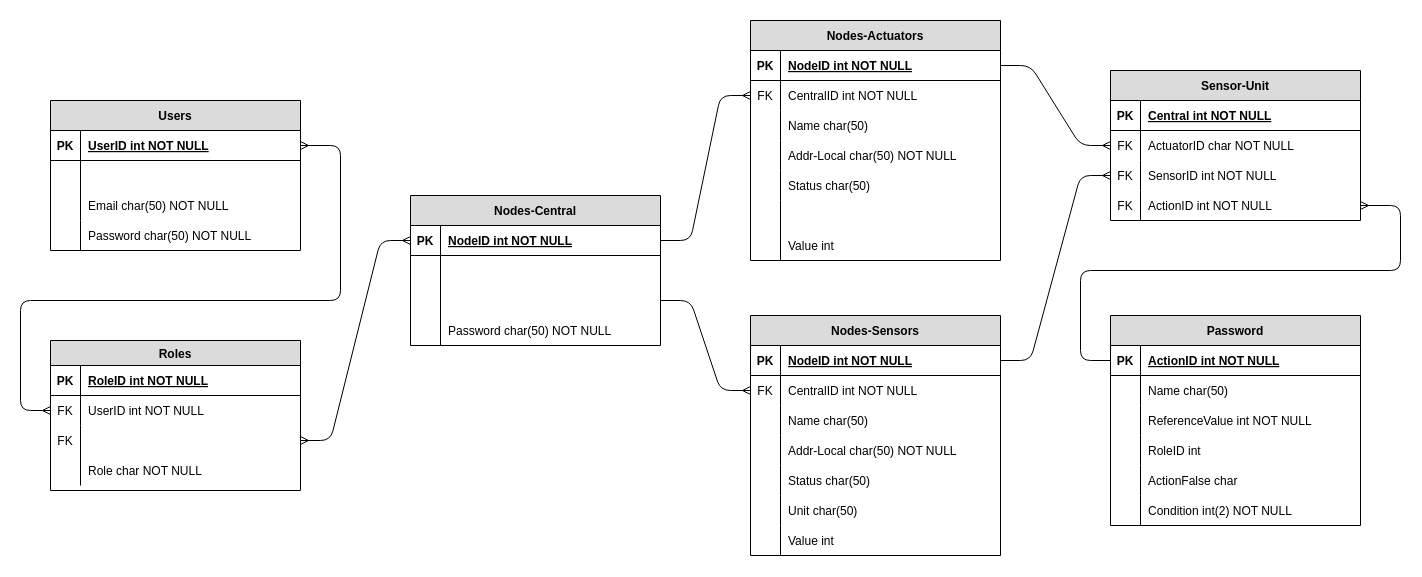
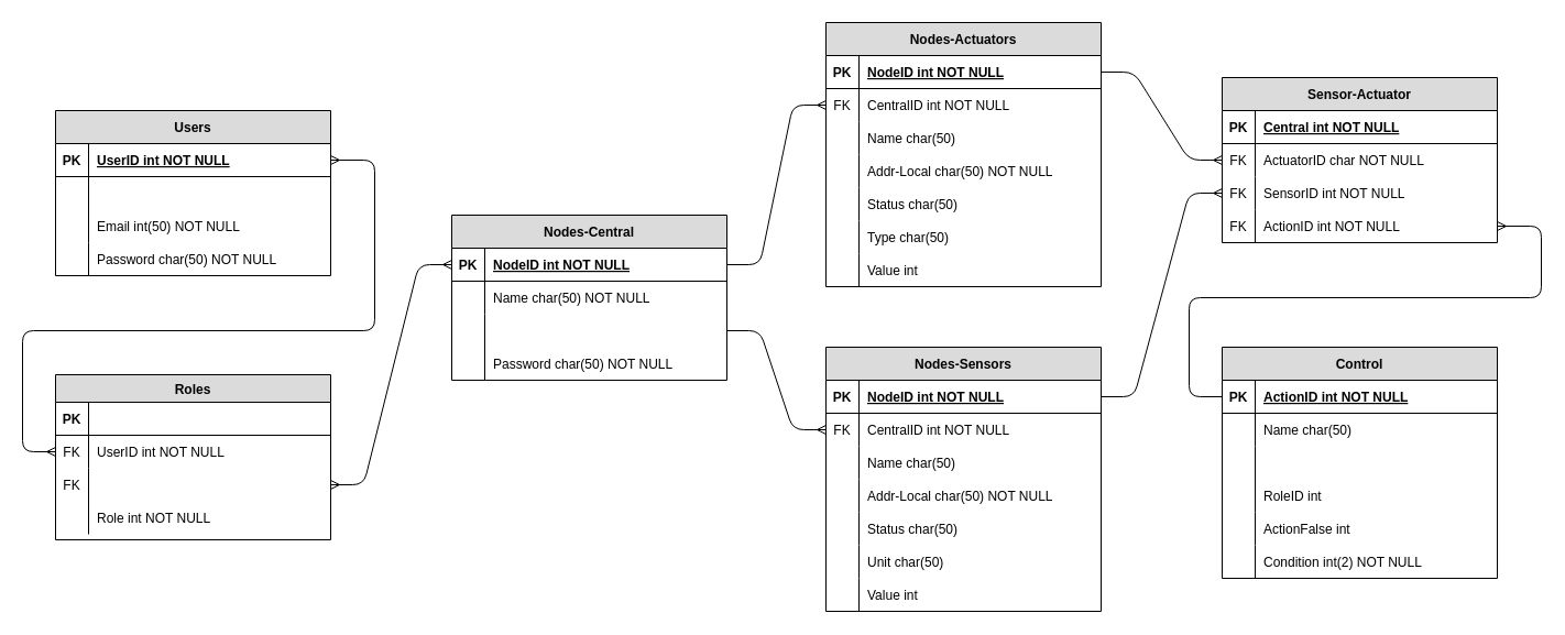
- <mxCell id="88" value="Sensor-Unit" style="shape=table;startSize=30;container=1;collapsible=1;childLayout=tableLayout;fixedRows=1;rowLines=0;fontStyle=1;align=center;resizeLast=1;fillColor=#DBDBDB;" parent="1" vertex="1"><mxGeometry x="1110" y="70" width="250" height="150" as="geometry"><mxRectangle x="450" y="415" width="130" height="30" as="alternateBounds" /></mxGeometry></mxCell>
+ <mxCell id="88" value="Sensor-Actuator" style="shape=table;startSize=30;container=1;collapsible=1;childLayout=tableLayout;fixedRows=1;rowLines=0;fontStyle=1;align=center;resizeLast=1;fillColor=#DBDBDB;" parent="1" vertex="1"><mxGeometry x="1110" y="70" width="250" height="150" as="geometry"><mxRectangle x="450" y="415" width="130" height="30" as="alternateBounds" /></mxGeometry></mxCell>
- <mxCell id="27" value="Email char(50) NOT NULL" style="shape=partialRectangle;overflow=hidden;connectable=0;fillColor=none;top=0;left=0;bottom=0;right=0;align=left;spacingLeft=6;" parent="25" vertex="1"><mxGeometry x="30" width="220" height="30" as="geometry" /></mxCell>
+ <mxCell id="27" value="Email int(50) NOT NULL" style="shape=partialRectangle;overflow=hidden;connectable=0;fillColor=none;top=0;left=0;bottom=0;right=0;align=left;spacingLeft=6;" parent="25" vertex="1"><mxGeometry x="30" width="220" height="30" as="geometry" /></mxCell>
+ <mxCell id="50" value="Type char(50)" style="shape=partialRectangle;overflow=hidden;connectable=0;fillColor=none;top=0;left=0;bottom=0;right=0;align=left;spacingLeft=6;" parent="48" vertex="1"><mxGeometry x="30" width="220" height="30" as="geometry" /></mxCell>
+ <mxCell id="13" value="Name char(50) NOT NULL" style="shape=partialRectangle;overflow=hidden;connectable=0;fillColor=none;top=0;left=0;bottom=0;right=0;align=left;spacingLeft=6;" parent="11" vertex="1"><mxGeometry x="30" width="220" height="30" as="geometry" /></mxCell>
- <mxCell id="103" value="Password" style="shape=table;startSize=30;container=1;collapsible=1;childLayout=tableLayout;fixedRows=1;rowLines=0;fontStyle=1;align=center;resizeLast=1;fillColor=#DBDBDB;" parent="1" vertex="1"><mxGeometry x="1110" y="315" width="250" height="210" as="geometry"><mxRectangle x="450" y="415" width="130" height="30" as="alternateBounds" /></mxGeometry></mxCell>
+ <mxCell id="103" value="Control" style="shape=table;startSize=30;container=1;collapsible=1;childLayout=tableLayout;fixedRows=1;rowLines=0;fontStyle=1;align=center;resizeLast=1;fillColor=#DBDBDB;" parent="1" vertex="1"><mxGeometry x="1110" y="315" width="250" height="210" as="geometry"><mxRectangle x="450" y="415" width="130" height="30" as="alternateBounds" /></mxGeometry></mxCell>
- <mxCell id="79" value="RoleID int NOT NULL " style="shape=partialRectangle;overflow=hidden;connectable=0;fillColor=none;top=0;left=0;bottom=0;right=0;align=left;spacingLeft=6;fontStyle=5;" parent="77" vertex="1"><mxGeometry x="30" width="220" height="30" as="geometry" /></mxCell>
- <mxCell id="112" value="ReferenceValue int NOT NULL" style="shape=partialRectangle;overflow=hidden;connectable=0;fillColor=none;top=0;left=0;bottom=0;right=0;align=left;spacingLeft=6;" parent="110" vertex="1"><mxGeometry x="30" width="220" height="30" as="geometry" /></mxCell>
- <mxCell id="87" value="Role char NOT NULL" style="shape=partialRectangle;overflow=hidden;connectable=0;fillColor=none;top=0;left=0;bottom=0;right=0;align=left;spacingLeft=6;" parent="85" vertex="1"><mxGeometry x="30" width="220" height="30" as="geometry" /></mxCell>
+ <mxCell id="87" value="Role int NOT NULL" style="shape=partialRectangle;overflow=hidden;connectable=0;fillColor=none;top=0;left=0;bottom=0;right=0;align=left;spacingLeft=6;" parent="85" vertex="1"><mxGeometry x="30" width="220" height="30" as="geometry" /></mxCell>
- <mxCell id="118" value="ActionFalse char" style="shape=partialRectangle;overflow=hidden;connectable=0;fillColor=none;top=0;left=0;bottom=0;right=0;align=left;spacingLeft=6;" parent="116" vertex="1"><mxGeometry x="30" width="220" height="30" as="geometry" /></mxCell>
+ <mxCell id="118" value="ActionFalse int" style="shape=partialRectangle;overflow=hidden;connectable=0;fillColor=none;top=0;left=0;bottom=0;right=0;align=left;spacingLeft=6;" parent="116" vertex="1"><mxGeometry x="30" width="220" height="30" as="geometry" /></mxCell>
